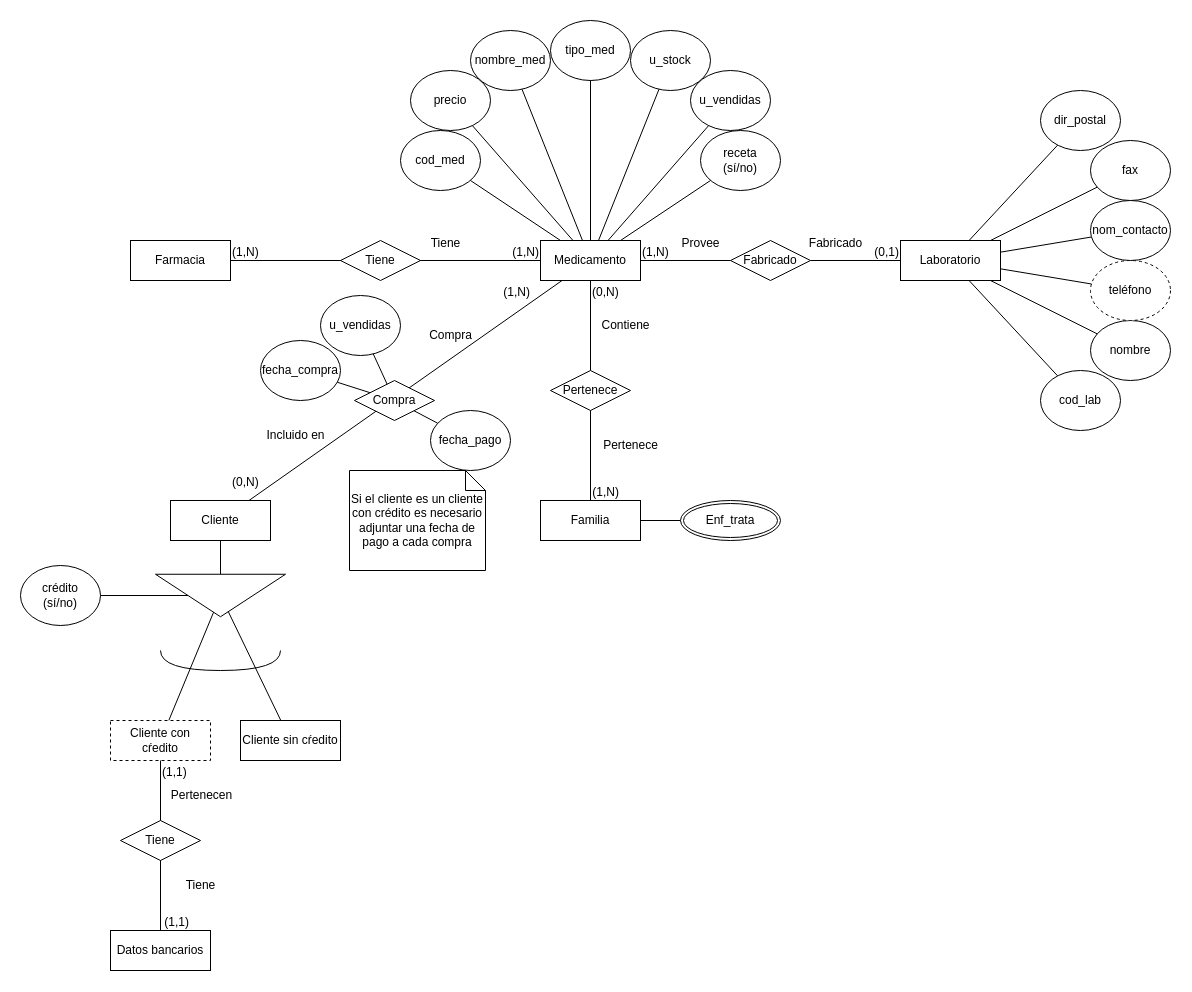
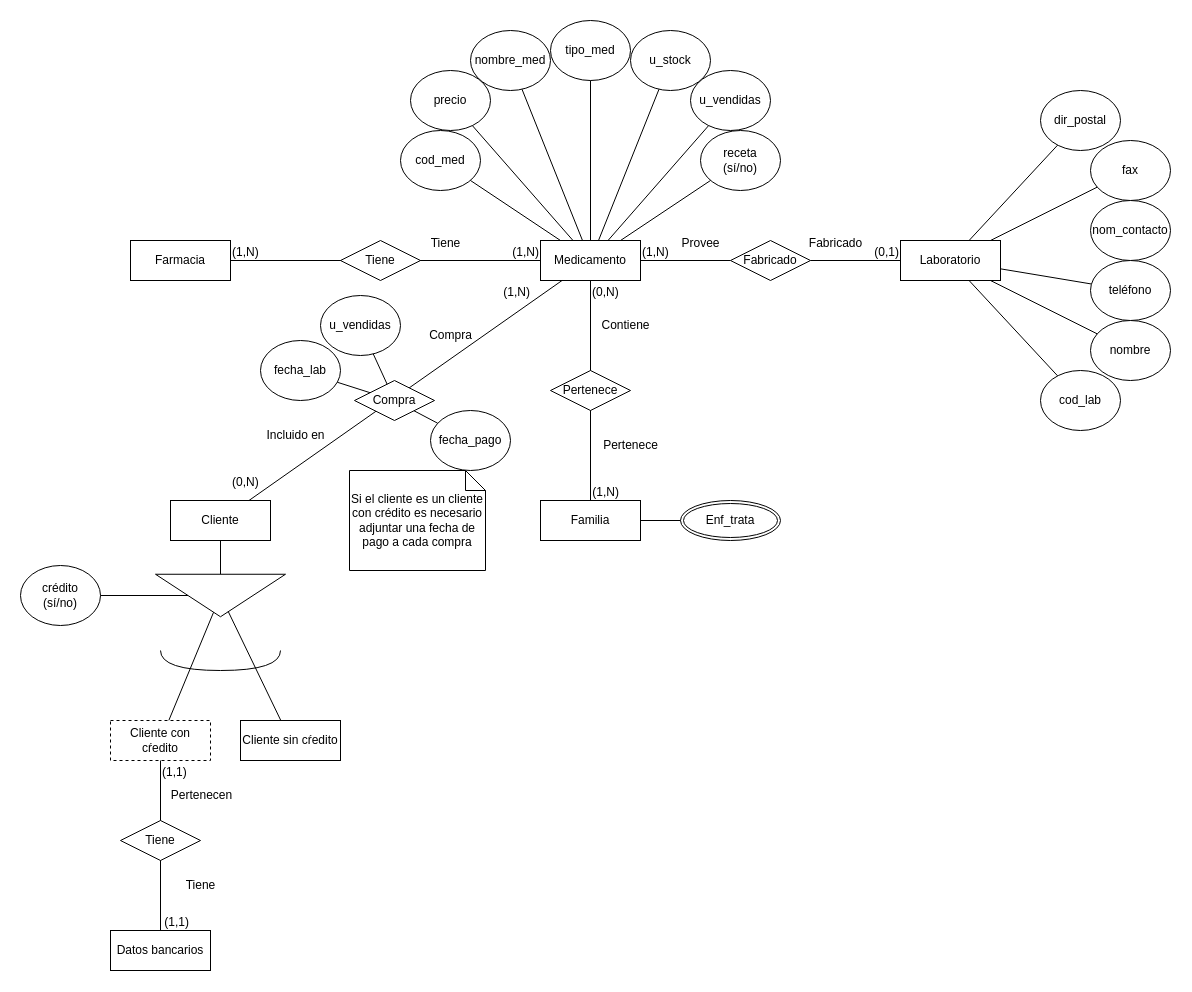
- <mxCell id="39" value="" style="endArrow=none;html=1;rounded=0;" edge="1" parent="1" source="23" target="36"><mxGeometry relative="1" as="geometry"><mxPoint x="980" y="405" as="sourcePoint" /><mxPoint x="1068" y="310" as="targetPoint" /></mxGeometry></mxCell>
- <mxCell id="33" value="teléfono" style="ellipse;whiteSpace=wrap;html=1;align=center;dashed=1;" vertex="1" parent="1"><mxGeometry x="1090" y="260" width="80" height="60" as="geometry" /></mxCell>
+ <mxCell id="33" value="teléfono" style="ellipse;whiteSpace=wrap;html=1;align=center;" vertex="1" parent="1"><mxGeometry x="1090" y="260" width="80" height="60" as="geometry" /></mxCell>
- <mxCell id="61" value="fecha_compra" style="ellipse;whiteSpace=wrap;html=1;align=center;" vertex="1" parent="1"><mxGeometry x="260" y="340" width="80" height="60" as="geometry" /></mxCell>
+ <mxCell id="61" value="fecha_lab" style="ellipse;whiteSpace=wrap;html=1;align=center;" vertex="1" parent="1"><mxGeometry x="260" y="340" width="80" height="60" as="geometry" /></mxCell>
